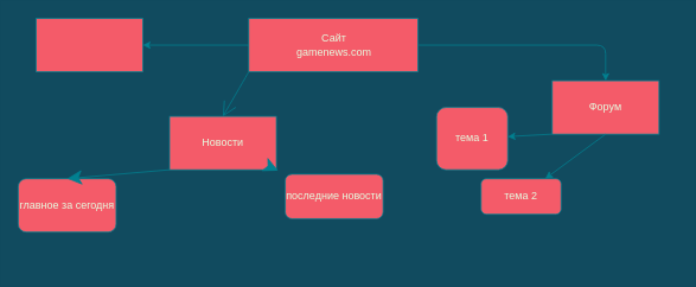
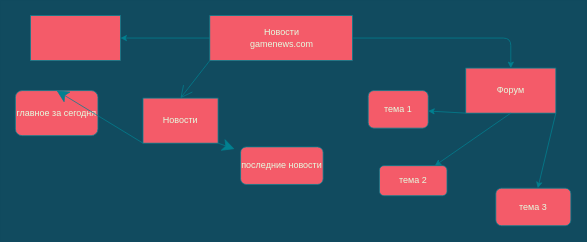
- <mxCell id="6" value="Сайт&lt;br&gt;gamenews.com" style="text;html=1;strokeColor=none;fillColor=none;align=center;verticalAlign=middle;whiteSpace=wrap;rounded=0;fontColor=#E4FDE1;" parent="1" vertex="1"><mxGeometry x="290" y="40" width="170" height="20" as="geometry" /></mxCell>
+ <mxCell id="6" value="Новости&lt;br&gt;gamenews.com" style="text;html=1;strokeColor=none;fillColor=none;align=center;verticalAlign=middle;whiteSpace=wrap;rounded=0;fontColor=#E4FDE1;" parent="1" vertex="1"><mxGeometry x="290" y="40" width="170" height="20" as="geometry" /></mxCell>
- <mxCell id="12" value="тема 1" style="rounded=1;whiteSpace=wrap;html=1;sketch=0;fontColor=#E4FDE1;strokeColor=#028090;fillColor=#F45B69;" parent="1" vertex="1"><mxGeometry x="490" y="120" width="80" height="70" as="geometry" /></mxCell>
+ <mxCell id="12" value="тема 1" style="rounded=1;whiteSpace=wrap;html=1;sketch=0;fontColor=#E4FDE1;strokeColor=#028090;fillColor=#F45B69;" parent="1" vertex="1"><mxGeometry x="490" y="120" width="80" height="50" as="geometry" /></mxCell>
- <mxCell id="17" value="Новости" style="rounded=0;whiteSpace=wrap;html=1;hachureGap=4;pointerEvents=0;fillColor=#F45B69;strokeColor=#028090;fontColor=#E4FDE1;" vertex="1" parent="1"><mxGeometry x="190" y="130" width="120" height="60" as="geometry" /></mxCell>
+ <mxCell id="17" value="Новости" style="rounded=0;whiteSpace=wrap;html=1;hachureGap=4;pointerEvents=0;fillColor=#F45B69;strokeColor=#028090;fontColor=#E4FDE1;" vertex="1" parent="1"><mxGeometry x="190" y="130" width="100" height="60" as="geometry" /></mxCell>
+ <mxCell id="15" value="" style="endArrow=classic;html=1;fontColor=#E4FDE1;strokeColor=#028090;fillColor=#F45B69;exitX=1;exitY=1;exitDx=0;exitDy=0;labelBackgroundColor=#114B5F;" parent="1" source="10" target="16" edge="1"><mxGeometry width="50" height="50" relative="1" as="geometry"><mxPoint x="380" y="310" as="sourcePoint" /><mxPoint x="720" y="240" as="targetPoint" /></mxGeometry></mxCell>
- <mxCell id="14" value="тема 2" style="rounded=1;whiteSpace=wrap;html=1;sketch=0;fontColor=#E4FDE1;strokeColor=#028090;fillColor=#F45B69;" parent="1" vertex="1"><mxGeometry x="540" y="200" width="90" height="40" as="geometry" /></mxCell>
+ <mxCell id="14" value="тема 2" style="rounded=1;whiteSpace=wrap;html=1;sketch=0;fontColor=#E4FDE1;strokeColor=#028090;fillColor=#F45B69;" parent="1" vertex="1"><mxGeometry x="505" y="220" width="90" height="40" as="geometry" /></mxCell>
- <mxCell id="8" value="главное за сегодня" style="rounded=1;whiteSpace=wrap;html=1;fillColor=#F45B69;strokeColor=#028090;fontColor=#E4FDE1;" parent="1" vertex="1"><mxGeometry x="20" y="200" width="110" height="60" as="geometry" /></mxCell>
+ <mxCell id="8" value="главное за сегодня" style="rounded=1;whiteSpace=wrap;html=1;fillColor=#F45B69;strokeColor=#028090;fontColor=#E4FDE1;" parent="1" vertex="1"><mxGeometry x="20" y="120" width="110" height="60" as="geometry" /></mxCell>
+ <mxCell id="16" value="тема 3" style="rounded=1;whiteSpace=wrap;html=1;sketch=0;fontColor=#E4FDE1;strokeColor=#028090;fillColor=#F45B69;" parent="1" vertex="1"><mxGeometry x="660" y="250" width="100" height="50" as="geometry" /></mxCell>
